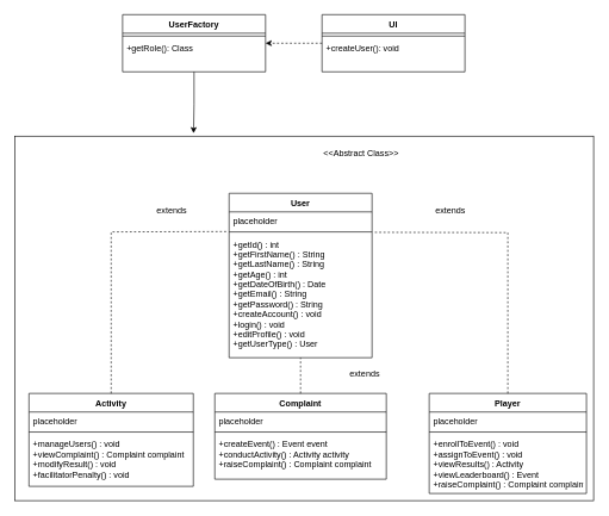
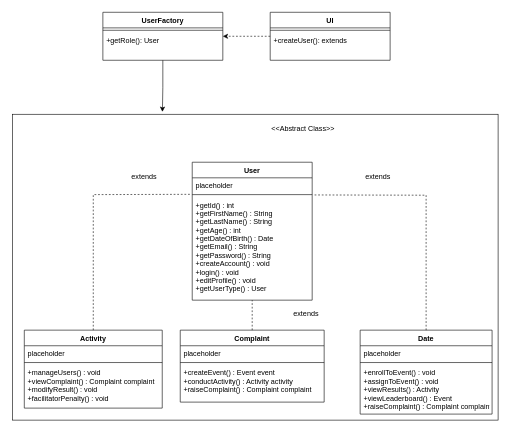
- <mxCell id="29" value="+getRole(): Class" style="text;strokeColor=none;fillColor=none;align=left;verticalAlign=top;spacingLeft=4;spacingRight=4;overflow=hidden;rotatable=0;points=[[0,0.5],[1,0.5]];portConstraint=eastwest;" parent="27" vertex="1"><mxGeometry y="34" width="200" height="46" as="geometry" /></mxCell>
+ <mxCell id="29" value="+getRole(): User" style="text;strokeColor=none;fillColor=none;align=left;verticalAlign=top;spacingLeft=4;spacingRight=4;overflow=hidden;rotatable=0;points=[[0,0.5],[1,0.5]];portConstraint=eastwest;" parent="27" vertex="1"><mxGeometry y="34" width="200" height="46" as="geometry" /></mxCell>
- <mxCell id="33" value="+createUser(): void" style="text;strokeColor=none;fillColor=none;align=left;verticalAlign=top;spacingLeft=4;spacingRight=4;overflow=hidden;rotatable=0;points=[[0,0.5],[1,0.5]];portConstraint=eastwest;" parent="31" vertex="1"><mxGeometry y="34" width="200" height="46" as="geometry" /></mxCell>
+ <mxCell id="33" value="+createUser(): extends" style="text;strokeColor=none;fillColor=none;align=left;verticalAlign=top;spacingLeft=4;spacingRight=4;overflow=hidden;rotatable=0;points=[[0,0.5],[1,0.5]];portConstraint=eastwest;" parent="31" vertex="1"><mxGeometry y="34" width="200" height="46" as="geometry" /></mxCell>
- <mxCell id="15" value="Player" style="swimlane;fontStyle=1;align=center;verticalAlign=top;childLayout=stackLayout;horizontal=1;startSize=26;horizontalStack=0;resizeParent=1;resizeParentMax=0;resizeLast=0;collapsible=1;marginBottom=0;" parent="1" vertex="1"><mxGeometry x="600" y="550" width="220" height="140" as="geometry"><mxRectangle x="80" y="80" width="60" height="26" as="alternateBounds" /></mxGeometry></mxCell>
+ <mxCell id="15" value="Date" style="swimlane;fontStyle=1;align=center;verticalAlign=top;childLayout=stackLayout;horizontal=1;startSize=26;horizontalStack=0;resizeParent=1;resizeParentMax=0;resizeLast=0;collapsible=1;marginBottom=0;" parent="1" vertex="1"><mxGeometry x="600" y="550" width="220" height="140" as="geometry"><mxRectangle x="80" y="80" width="60" height="26" as="alternateBounds" /></mxGeometry></mxCell>
